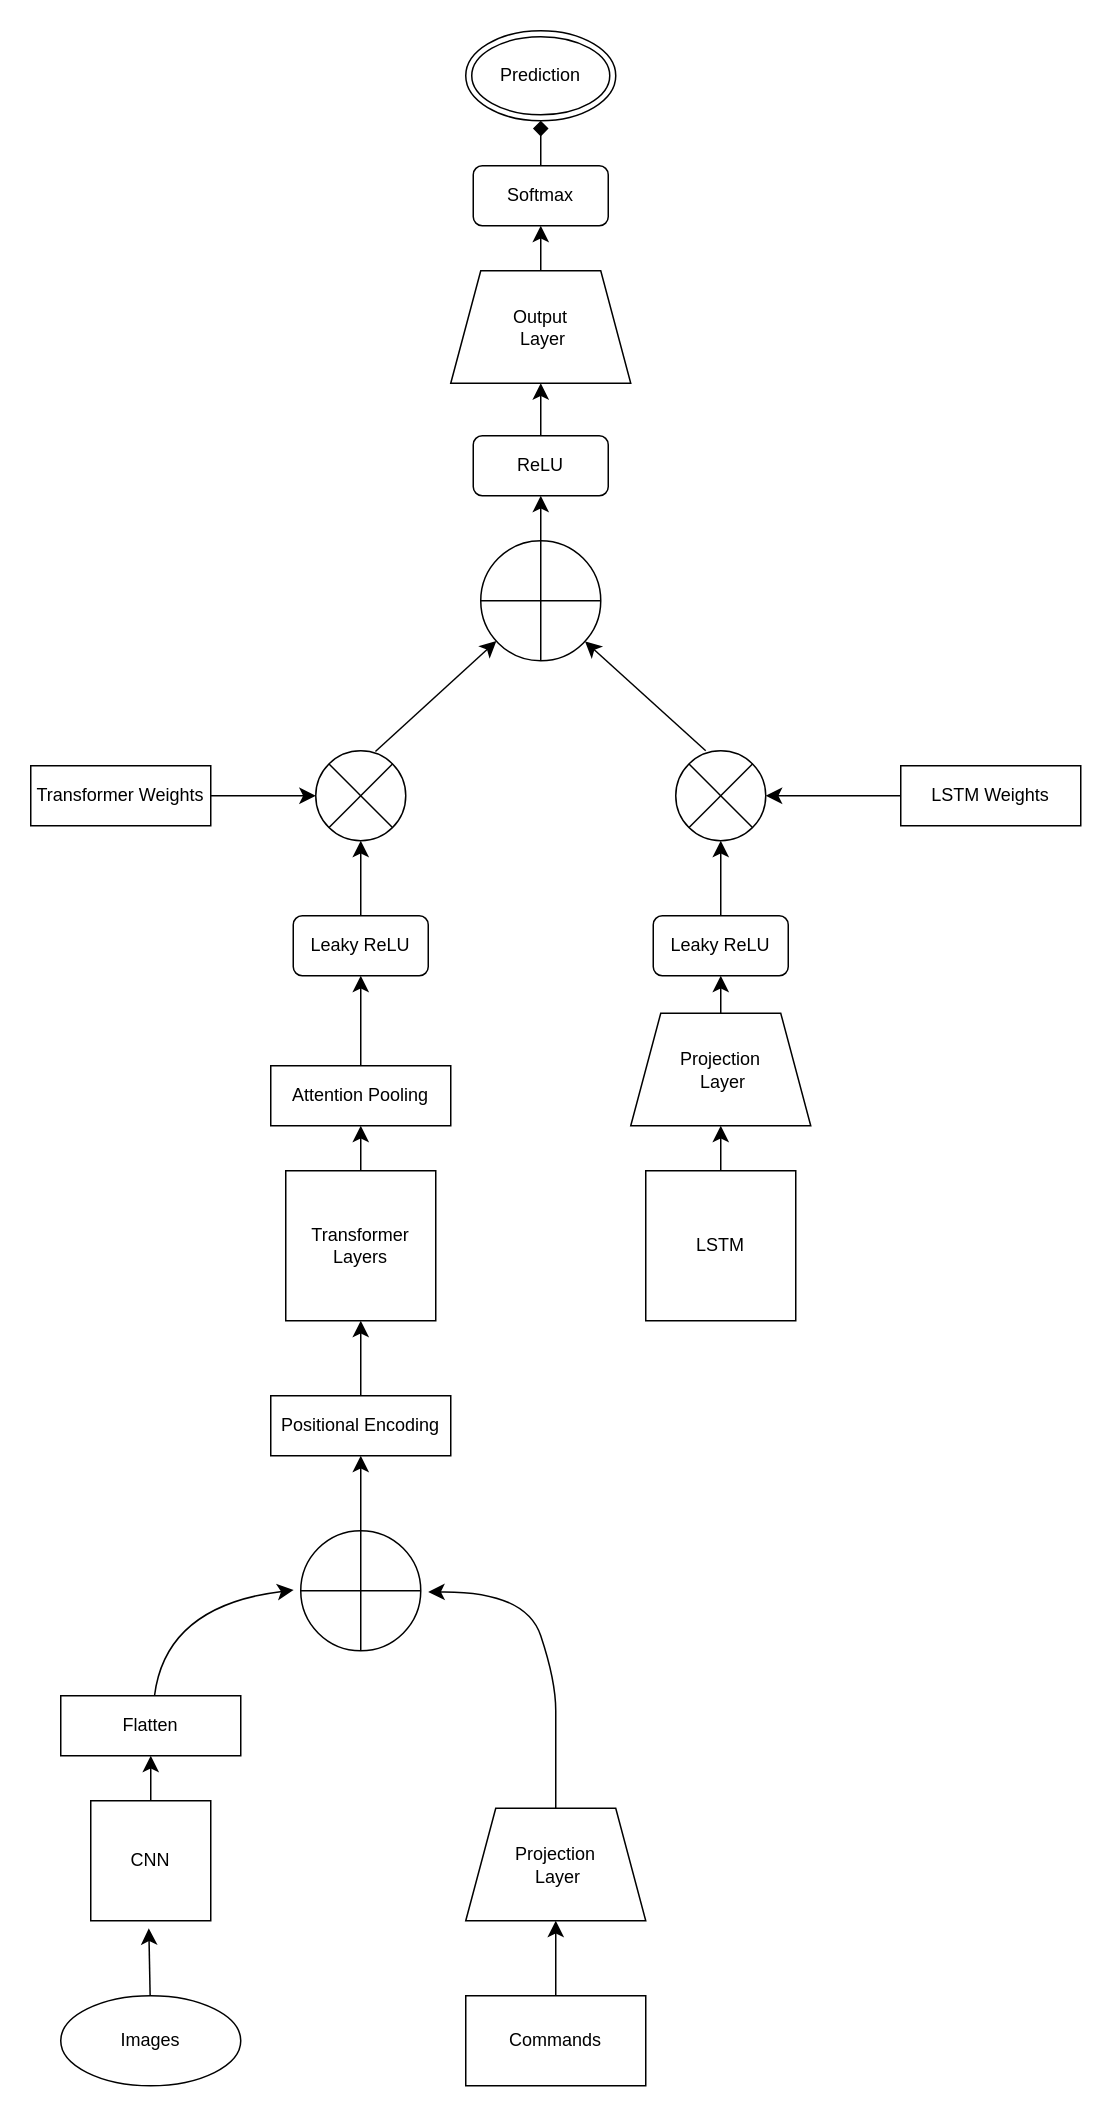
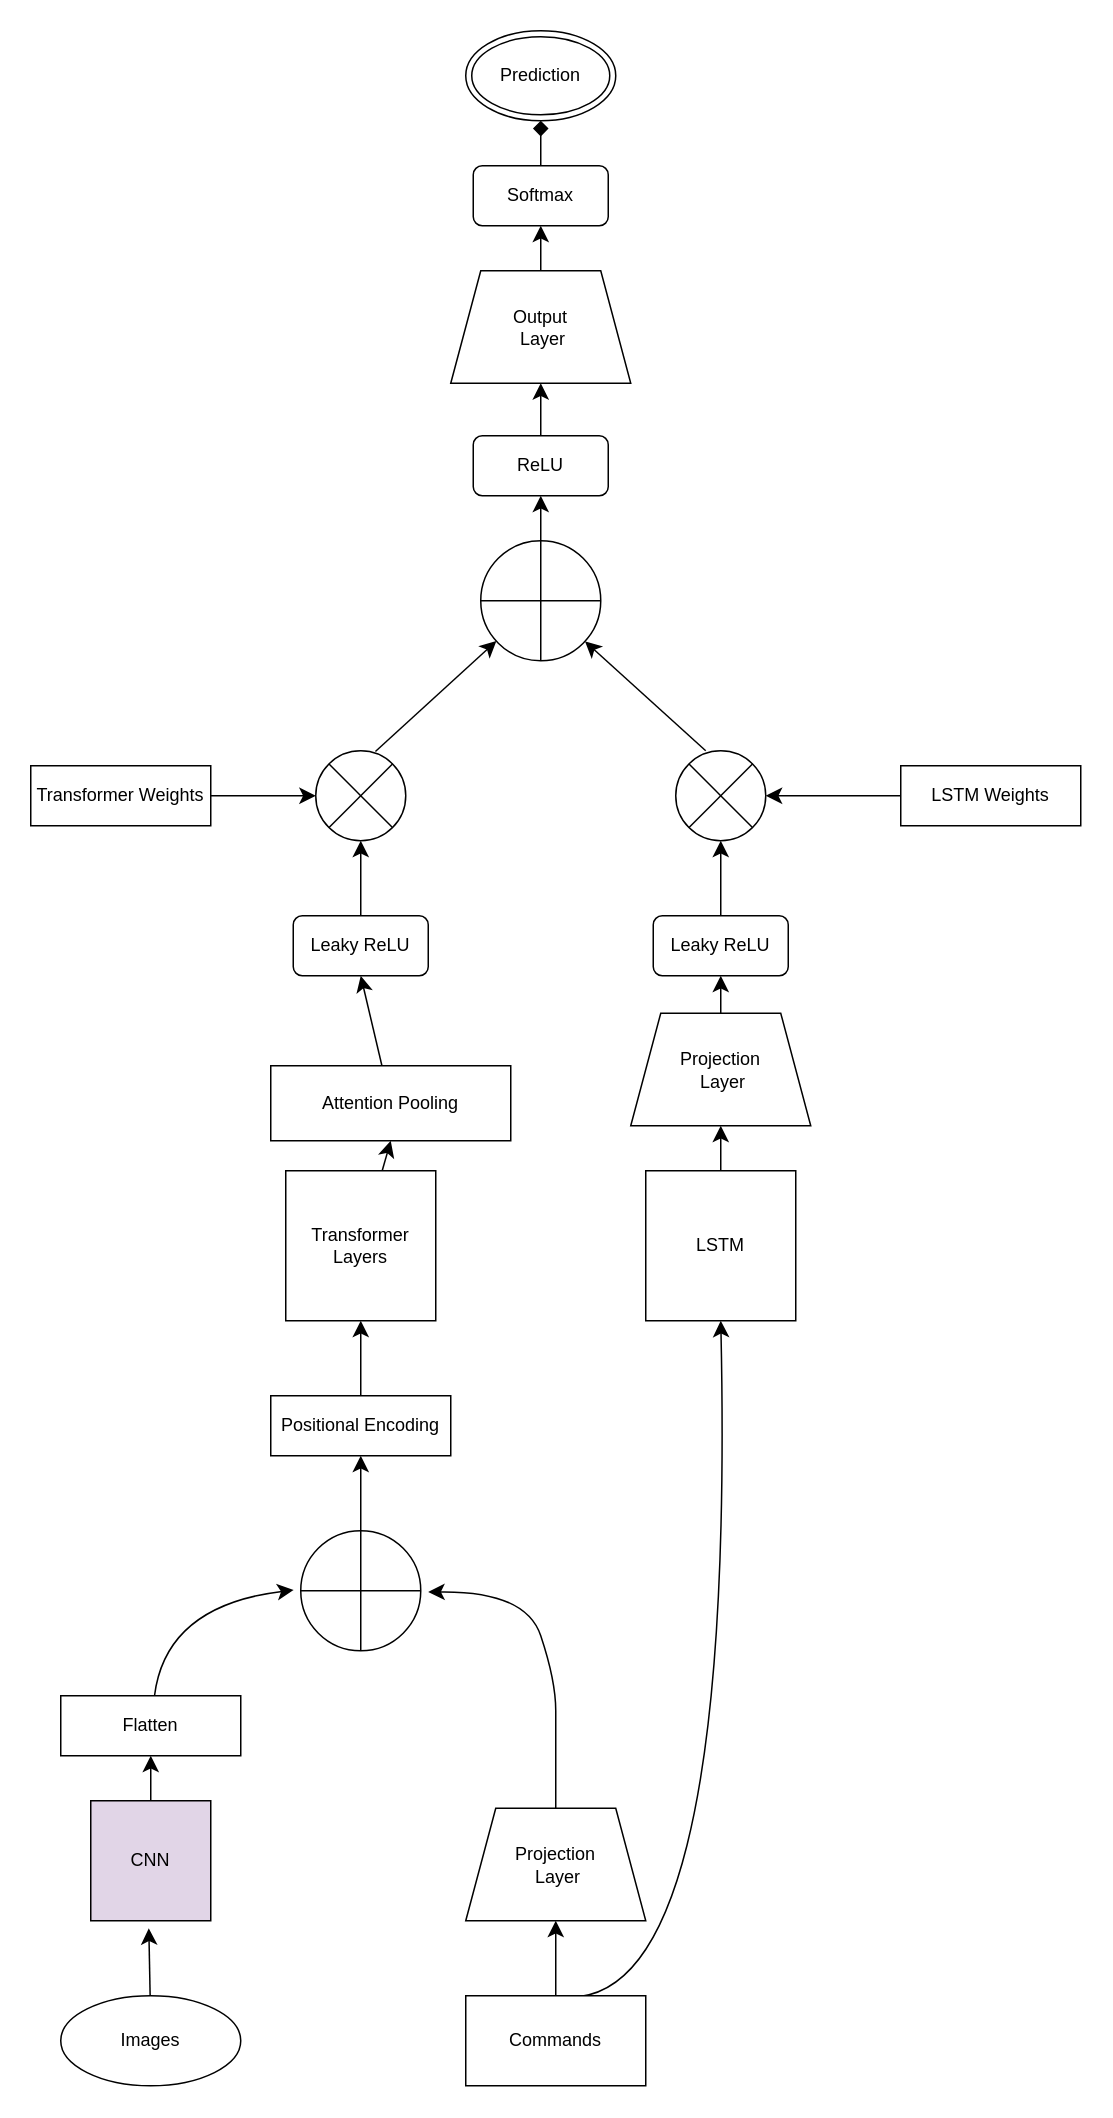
- <mxCell id="19" value="Attention Pooling" style="whiteSpace=wrap;html=1;" vertex="1" parent="1"><mxGeometry x="180" y="710" width="120" height="40" as="geometry" /></mxCell>
+ <mxCell id="19" value="Attention Pooling" style="whiteSpace=wrap;html=1;" vertex="1" parent="1"><mxGeometry x="180" y="710" width="160" height="50" as="geometry" /></mxCell>
+ <mxCell id="4" style="edgeStyle=none;curved=1;rounded=0;orthogonalLoop=1;jettySize=auto;html=1;entryX=0.5;entryY=1;entryDx=0;entryDy=0;fontSize=12;startSize=8;endSize=8;exitX=0.5;exitY=0;exitDx=0;exitDy=0;" edge="1" parent="1" source="5" target="24"><mxGeometry relative="1" as="geometry"><Array as="points"><mxPoint x="490" y="1350" /></Array></mxGeometry></mxCell>
- <mxCell id="7" value="CNN" style="whiteSpace=wrap;html=1;aspect=fixed;" vertex="1" parent="1"><mxGeometry x="60" y="1200" width="80" height="80" as="geometry" /></mxCell>
+ <mxCell id="7" value="CNN" style="whiteSpace=wrap;html=1;aspect=fixed;fillColor=#e1d5e7;" vertex="1" parent="1"><mxGeometry x="60" y="1200" width="80" height="80" as="geometry" /></mxCell>
